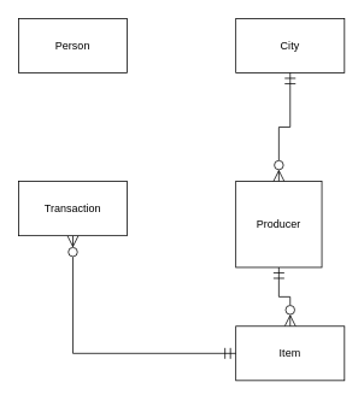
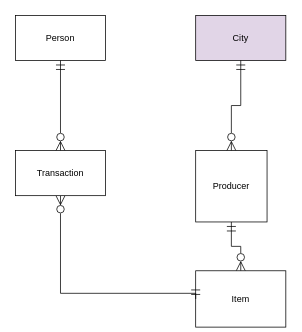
- <mxCell id="3" value="City" style="rounded=0;whiteSpace=wrap;html=1;" vertex="1" parent="1"><mxGeometry x="260" y="20" width="120" height="60" as="geometry" /></mxCell>
+ <mxCell id="3" value="City" style="rounded=0;whiteSpace=wrap;html=1;fillColor=#e1d5e7;" vertex="1" parent="1"><mxGeometry x="260" y="20" width="120" height="60" as="geometry" /></mxCell>
+ <mxCell id="9" style="edgeStyle=orthogonalEdgeStyle;rounded=0;orthogonalLoop=1;jettySize=auto;html=1;entryX=0.5;entryY=1;entryDx=0;entryDy=0;startArrow=ERzeroToMany;startFill=0;strokeWidth=1;endSize=10;startSize=10;endArrow=ERmandOne;endFill=0;" edge="1" parent="1" source="10" target="2"><mxGeometry relative="1" as="geometry" /></mxCell>
- <mxCell id="7" value="Item" style="rounded=0;whiteSpace=wrap;html=1;" vertex="1" parent="1"><mxGeometry x="260" y="360" width="120" height="60" as="geometry" /></mxCell>
+ <mxCell id="7" value="Item" style="rounded=0;whiteSpace=wrap;html=1;" vertex="1" parent="1"><mxGeometry x="260" y="360" width="120" height="75" as="geometry" /></mxCell>
